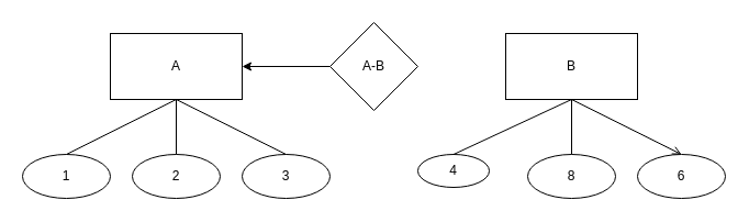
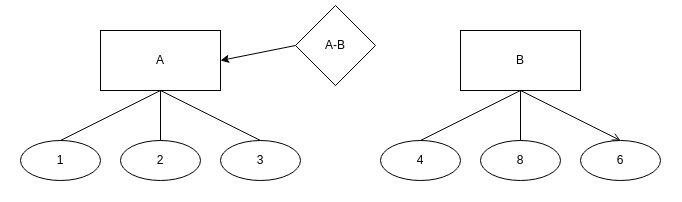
- <mxCell id="16" value="A-B" style="rhombus;whiteSpace=wrap;html=1;" vertex="1" parent="1"><mxGeometry x="300" y="20" width="80" height="80" as="geometry" /></mxCell>
+ <mxCell id="16" value="A-B" style="rhombus;whiteSpace=wrap;html=1;" vertex="1" parent="1"><mxGeometry x="295" y="5" width="80" height="80" as="geometry" /></mxCell>
- <mxCell id="7" value="4" style="ellipse;whiteSpace=wrap;html=1;" vertex="1" parent="1"><mxGeometry x="380" y="140" width="65" height="30" as="geometry" /></mxCell>
+ <mxCell id="7" value="4" style="ellipse;whiteSpace=wrap;html=1;" vertex="1" parent="1"><mxGeometry x="380" y="140" width="80" height="40" as="geometry" /></mxCell>
